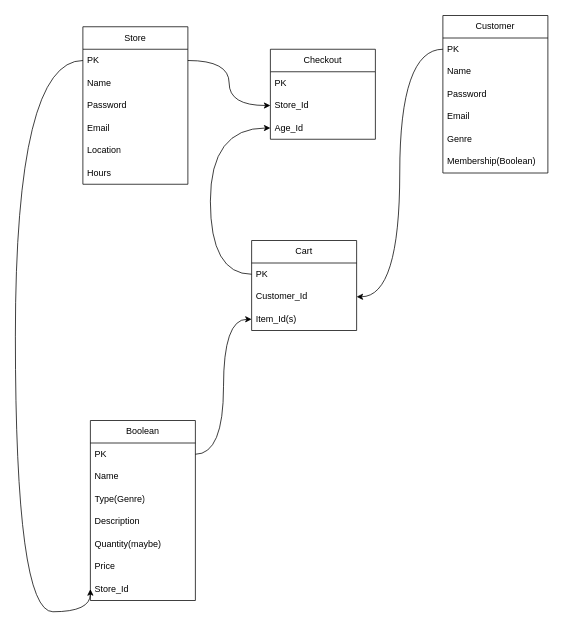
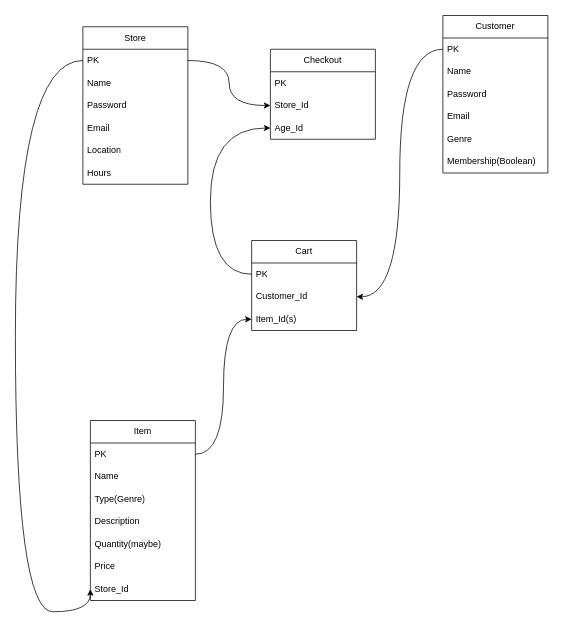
- <mxCell id="2" value="Boolean" style="swimlane;fontStyle=0;childLayout=stackLayout;horizontal=1;startSize=30;horizontalStack=0;resizeParent=1;resizeParentMax=0;resizeLast=0;collapsible=1;marginBottom=0;whiteSpace=wrap;html=1;" parent="1" vertex="1"><mxGeometry x="120" y="560" width="140" height="240" as="geometry" /></mxCell>
+ <mxCell id="2" value="Item" style="swimlane;fontStyle=0;childLayout=stackLayout;horizontal=1;startSize=30;horizontalStack=0;resizeParent=1;resizeParentMax=0;resizeLast=0;collapsible=1;marginBottom=0;whiteSpace=wrap;html=1;" parent="1" vertex="1"><mxGeometry x="120" y="560" width="140" height="240" as="geometry" /></mxCell>
